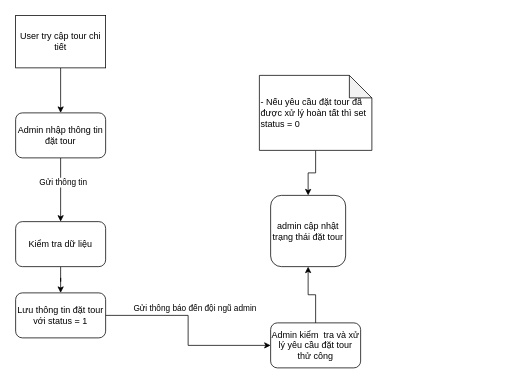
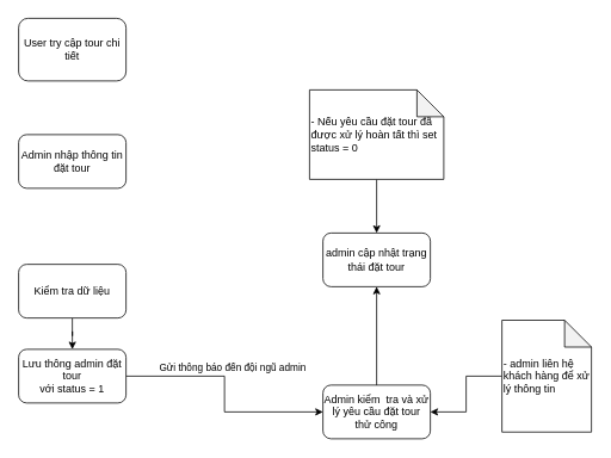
- <mxCell id="3" value="User try cập tour chi tiết" style="whiteSpace=wrap;html=1;rounded=0;" vertex="1" parent="1"><mxGeometry x="20" y="20" width="120" height="70" as="geometry" /></mxCell>
+ <mxCell id="3" value="User try cập tour chi tiết" style="rounded=1;whiteSpace=wrap;html=1;" vertex="1" parent="1"><mxGeometry x="20" y="20" width="120" height="70" as="geometry" /></mxCell>
- <mxCell id="2" style="edgeStyle=orthogonalEdgeStyle;rounded=0;orthogonalLoop=1;jettySize=auto;html=1;entryX=0.5;entryY=0;entryDx=0;entryDy=0;" edge="1" parent="1" source="3" target="6"><mxGeometry relative="1" as="geometry" /></mxCell>
- <mxCell id="4" style="edgeStyle=orthogonalEdgeStyle;rounded=0;orthogonalLoop=1;jettySize=auto;html=1;" edge="1" parent="1" source="6" target="8"><mxGeometry relative="1" as="geometry" /></mxCell>
- <mxCell id="5" value="Gửi thông tin&amp;nbsp;" style="edgeLabel;html=1;align=center;verticalAlign=middle;resizable=0;points=[];" vertex="1" connectable="0" parent="4"><mxGeometry x="-0.244" y="4" relative="1" as="geometry"><mxPoint as="offset" /></mxGeometry></mxCell>
- <mxCell id="14" value="admin cập nhật trạng thái đặt tour" style="rounded=1;whiteSpace=wrap;html=1;" vertex="1" parent="1"><mxGeometry x="360" y="260" width="100" height="95" as="geometry" /></mxCell>
+ <mxCell id="14" value="admin cập nhật trạng thái đặt tour" style="rounded=1;whiteSpace=wrap;html=1;" vertex="1" parent="1"><mxGeometry x="360" y="260" width="120" height="60" as="geometry" /></mxCell>
- <mxCell id="11" value="Lưu thông tin đặt tour&lt;br&gt;với status = 1" style="rounded=1;whiteSpace=wrap;html=1;" vertex="1" parent="1"><mxGeometry x="20" y="390" width="120" height="60" as="geometry" /></mxCell>
+ <mxCell id="11" value="Lưu thông admin đặt tour&lt;br&gt;với status = 1" style="rounded=1;whiteSpace=wrap;html=1;" vertex="1" parent="1"><mxGeometry x="20" y="390" width="120" height="60" as="geometry" /></mxCell>
+ <mxCell id="16" value="- admin liên hệ khách hàng để xử lý thông tin" style="shape=note;whiteSpace=wrap;html=1;backgroundOutline=1;darkOpacity=0.05;align=left;" vertex="1" parent="1"><mxGeometry x="560" y="357.5" width="100" height="125" as="geometry" /></mxCell>
+ <mxCell id="15" style="edgeStyle=orthogonalEdgeStyle;rounded=0;orthogonalLoop=1;jettySize=auto;html=1;" edge="1" parent="1" source="16" target="13"><mxGeometry relative="1" as="geometry" /></mxCell>
